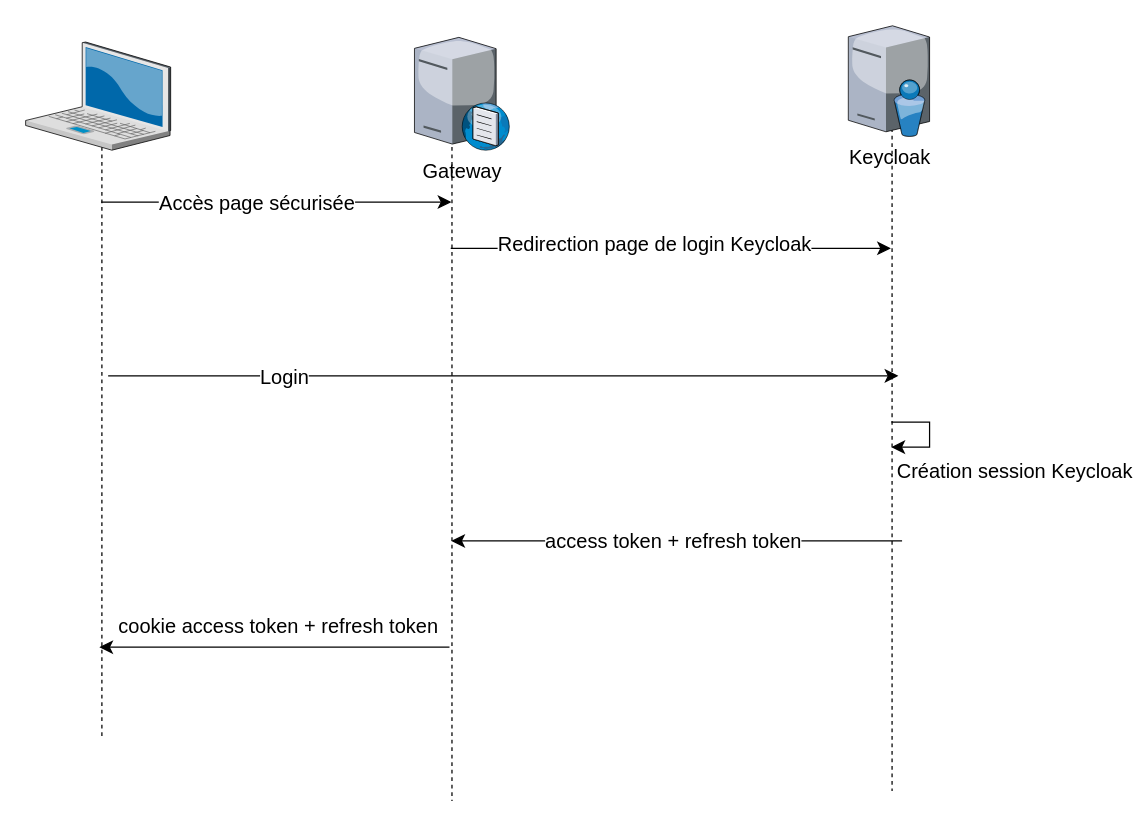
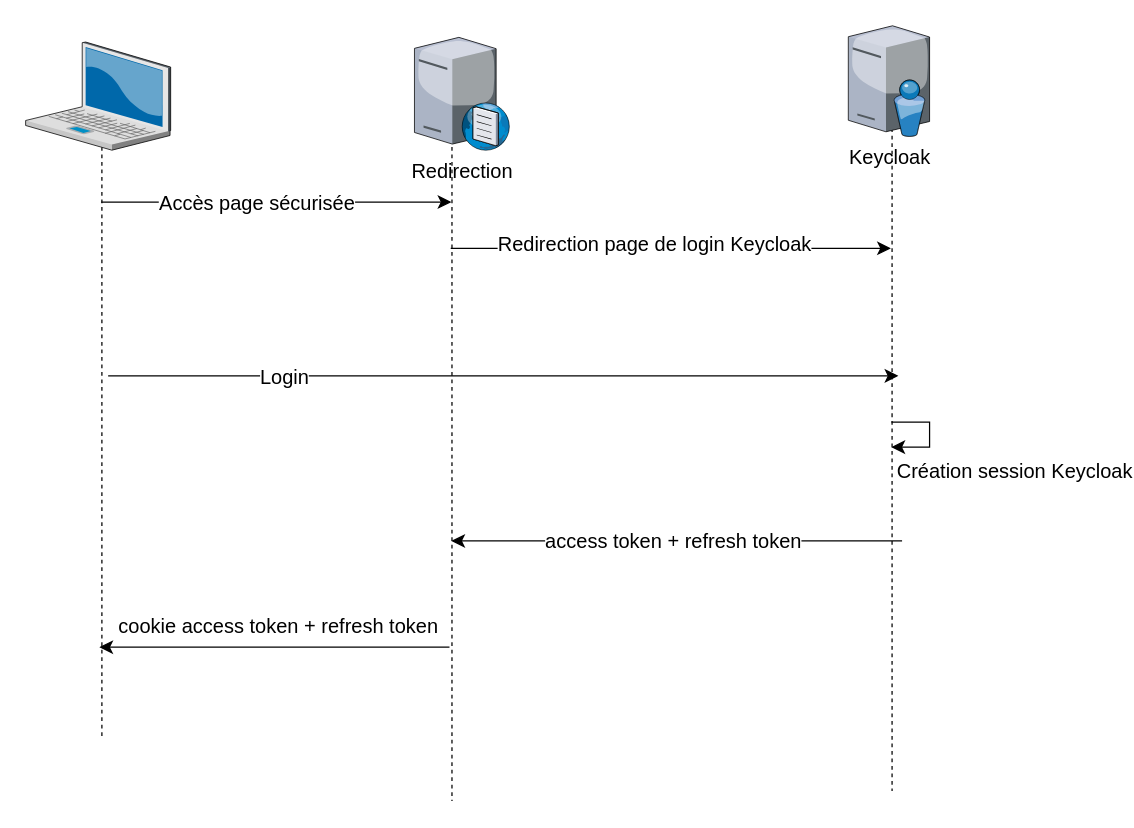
- <mxCell id="18" value="Gateway" style="verticalLabelPosition=bottom;sketch=0;aspect=fixed;html=1;verticalAlign=top;strokeColor=none;align=center;outlineConnect=0;shape=mxgraph.citrix.dns_server;fontSize=16;" vertex="1" parent="1"><mxGeometry x="331" y="27" width="76.5" height="92.5" as="geometry" /></mxCell>
+ <mxCell id="18" value="Redirection" style="verticalLabelPosition=bottom;sketch=0;aspect=fixed;html=1;verticalAlign=top;strokeColor=none;align=center;outlineConnect=0;shape=mxgraph.citrix.dns_server;fontSize=16;" vertex="1" parent="1"><mxGeometry x="331" y="27" width="76.5" height="92.5" as="geometry" /></mxCell>
